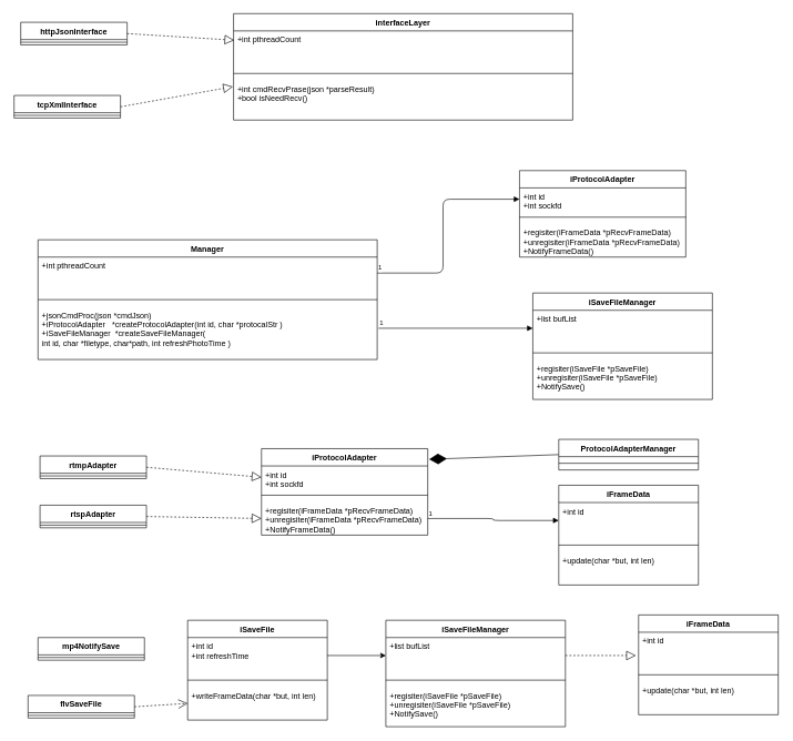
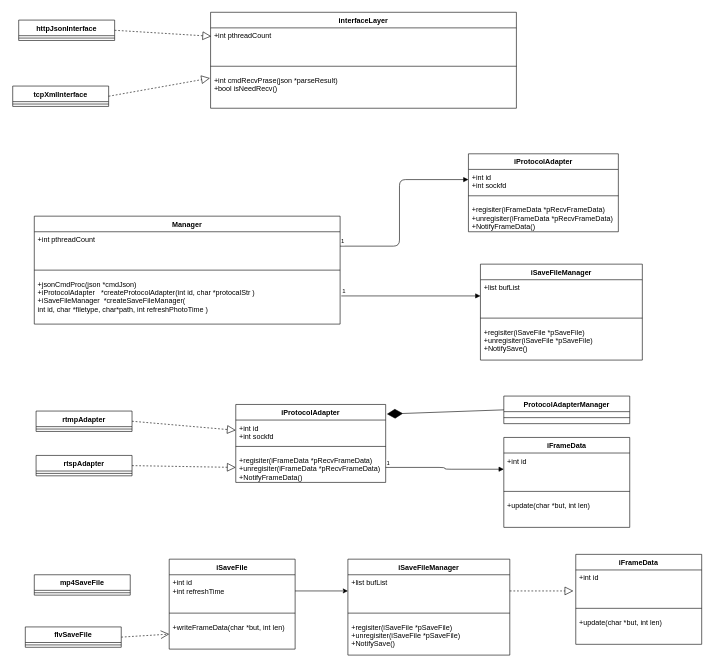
- <mxCell id="36" value="mp4NotifySave&#10;" parent="1" style="swimlane;fontStyle=1;align=center;verticalAlign=top;childLayout=stackLayout;horizontal=1;startSize=26;horizontalStack=0;resizeParent=1;resizeParentMax=0;resizeLast=0;collapsible=1;marginBottom=0;" vertex="1"><mxGeometry as="geometry" y="958" x="56" width="160" height="34" /></mxCell>
+ <mxCell id="36" value="mp4SaveFile&#10;" parent="1" style="swimlane;fontStyle=1;align=center;verticalAlign=top;childLayout=stackLayout;horizontal=1;startSize=26;horizontalStack=0;resizeParent=1;resizeParentMax=0;resizeLast=0;collapsible=1;marginBottom=0;" vertex="1"><mxGeometry as="geometry" y="958" x="56" width="160" height="34" /></mxCell>
